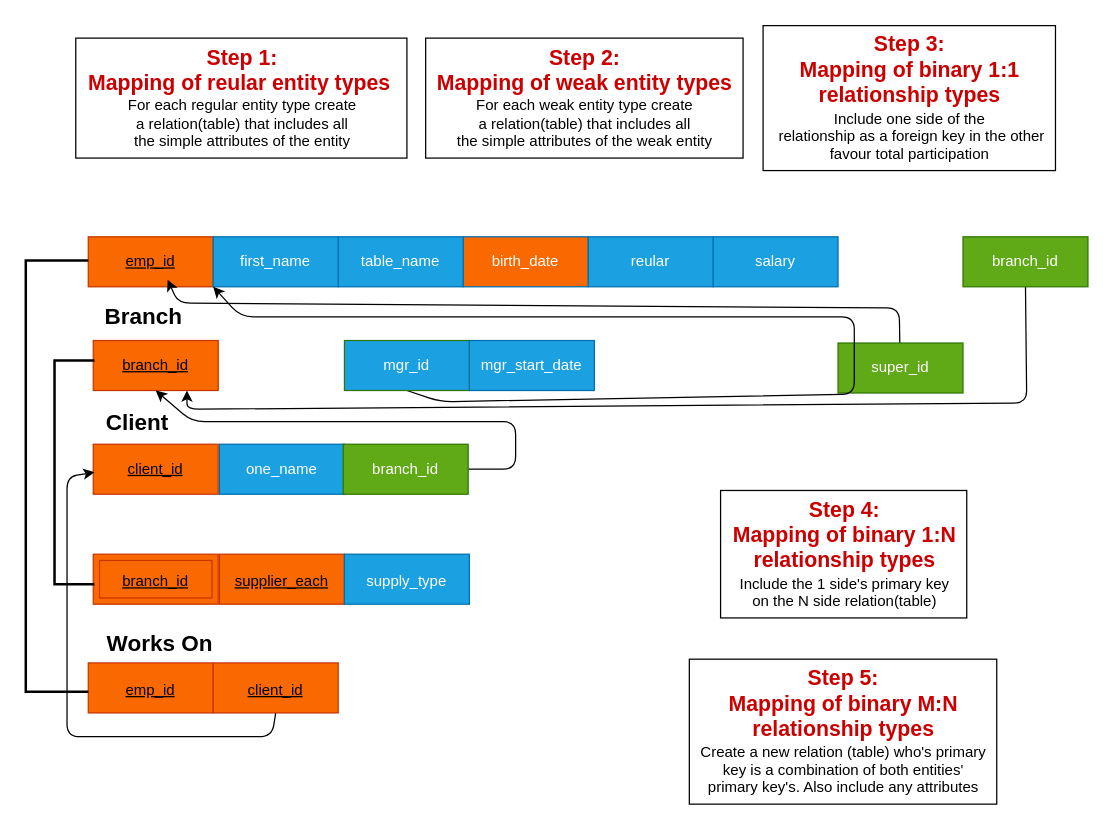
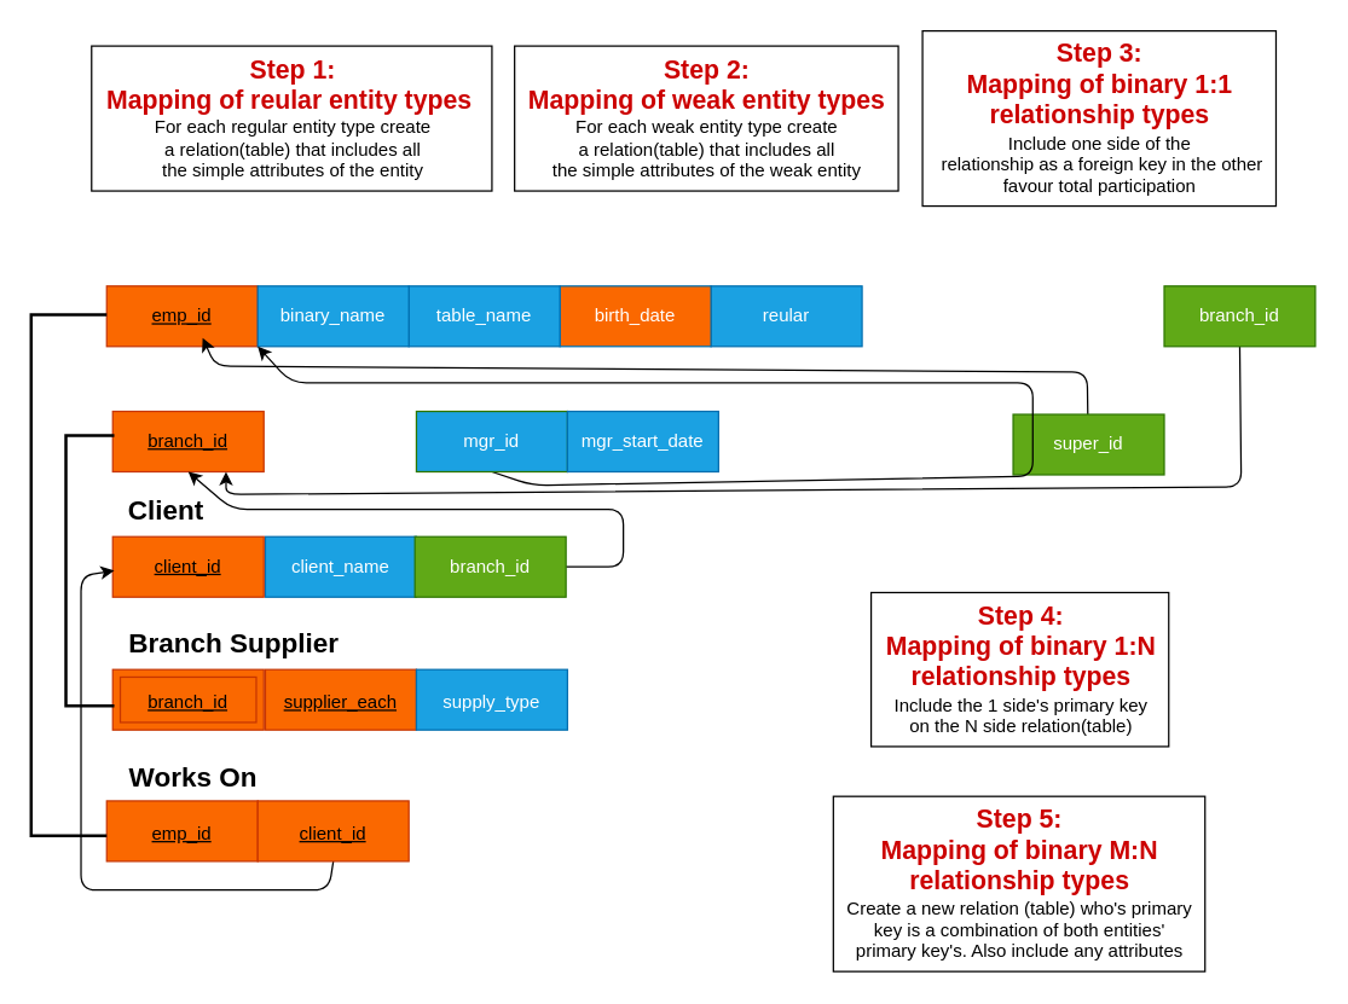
- <mxCell id="8" value="first_name" style="whiteSpace=wrap;html=1;align=center;strokeColor=#006EAF;fontSize=12;fontColor=#ffffff;fillColor=#1ba1e2;" vertex="1" parent="1"><mxGeometry x="170" y="189" width="100" height="40" as="geometry" /></mxCell>
+ <mxCell id="8" value="binary_name" style="whiteSpace=wrap;html=1;align=center;strokeColor=#006EAF;fontSize=12;fontColor=#ffffff;fillColor=#1ba1e2;" vertex="1" parent="1"><mxGeometry x="170" y="189" width="100" height="40" as="geometry" /></mxCell>
- <mxCell id="3" value="salary" style="whiteSpace=wrap;html=1;align=center;strokeColor=#006EAF;fontSize=12;fontColor=#ffffff;fillColor=#1ba1e2;" vertex="1" parent="1"><mxGeometry x="570" y="189" width="100" height="40" as="geometry" /></mxCell>
- <mxCell id="12" value="&lt;font style=&quot;font-size: 18px;&quot;&gt;&lt;b&gt;Branch&lt;/b&gt;&lt;/font&gt;" style="text;html=1;align=center;verticalAlign=middle;resizable=0;points=[];autosize=1;strokeColor=none;fillColor=none;fontSize=12;fontColor=#000000;" vertex="1" parent="1"><mxGeometry x="74" y="236" width="80" height="34" as="geometry" /></mxCell>
- <mxCell id="9" value="one_name" style="whiteSpace=wrap;html=1;align=center;strokeColor=#006EAF;fontSize=12;fontColor=#ffffff;fillColor=#1ba1e2;" vertex="1" parent="1"><mxGeometry x="175" y="355" width="100" height="40" as="geometry" /></mxCell>
+ <mxCell id="9" value="client_name" style="whiteSpace=wrap;html=1;align=center;strokeColor=#006EAF;fontSize=12;fontColor=#ffffff;fillColor=#1ba1e2;" vertex="1" parent="1"><mxGeometry x="175" y="355" width="100" height="40" as="geometry" /></mxCell>
+ <mxCell id="19" value="&lt;font style=&quot;font-size: 18px;&quot;&gt;&lt;b&gt;Branch Supplier&lt;/b&gt;&lt;/font&gt;" style="text;html=1;align=center;verticalAlign=middle;resizable=0;points=[];autosize=1;strokeColor=none;fillColor=none;fontSize=12;fontColor=#000000;" vertex="1" parent="1"><mxGeometry x="75" y="409" width="157" height="34" as="geometry" /></mxCell>
